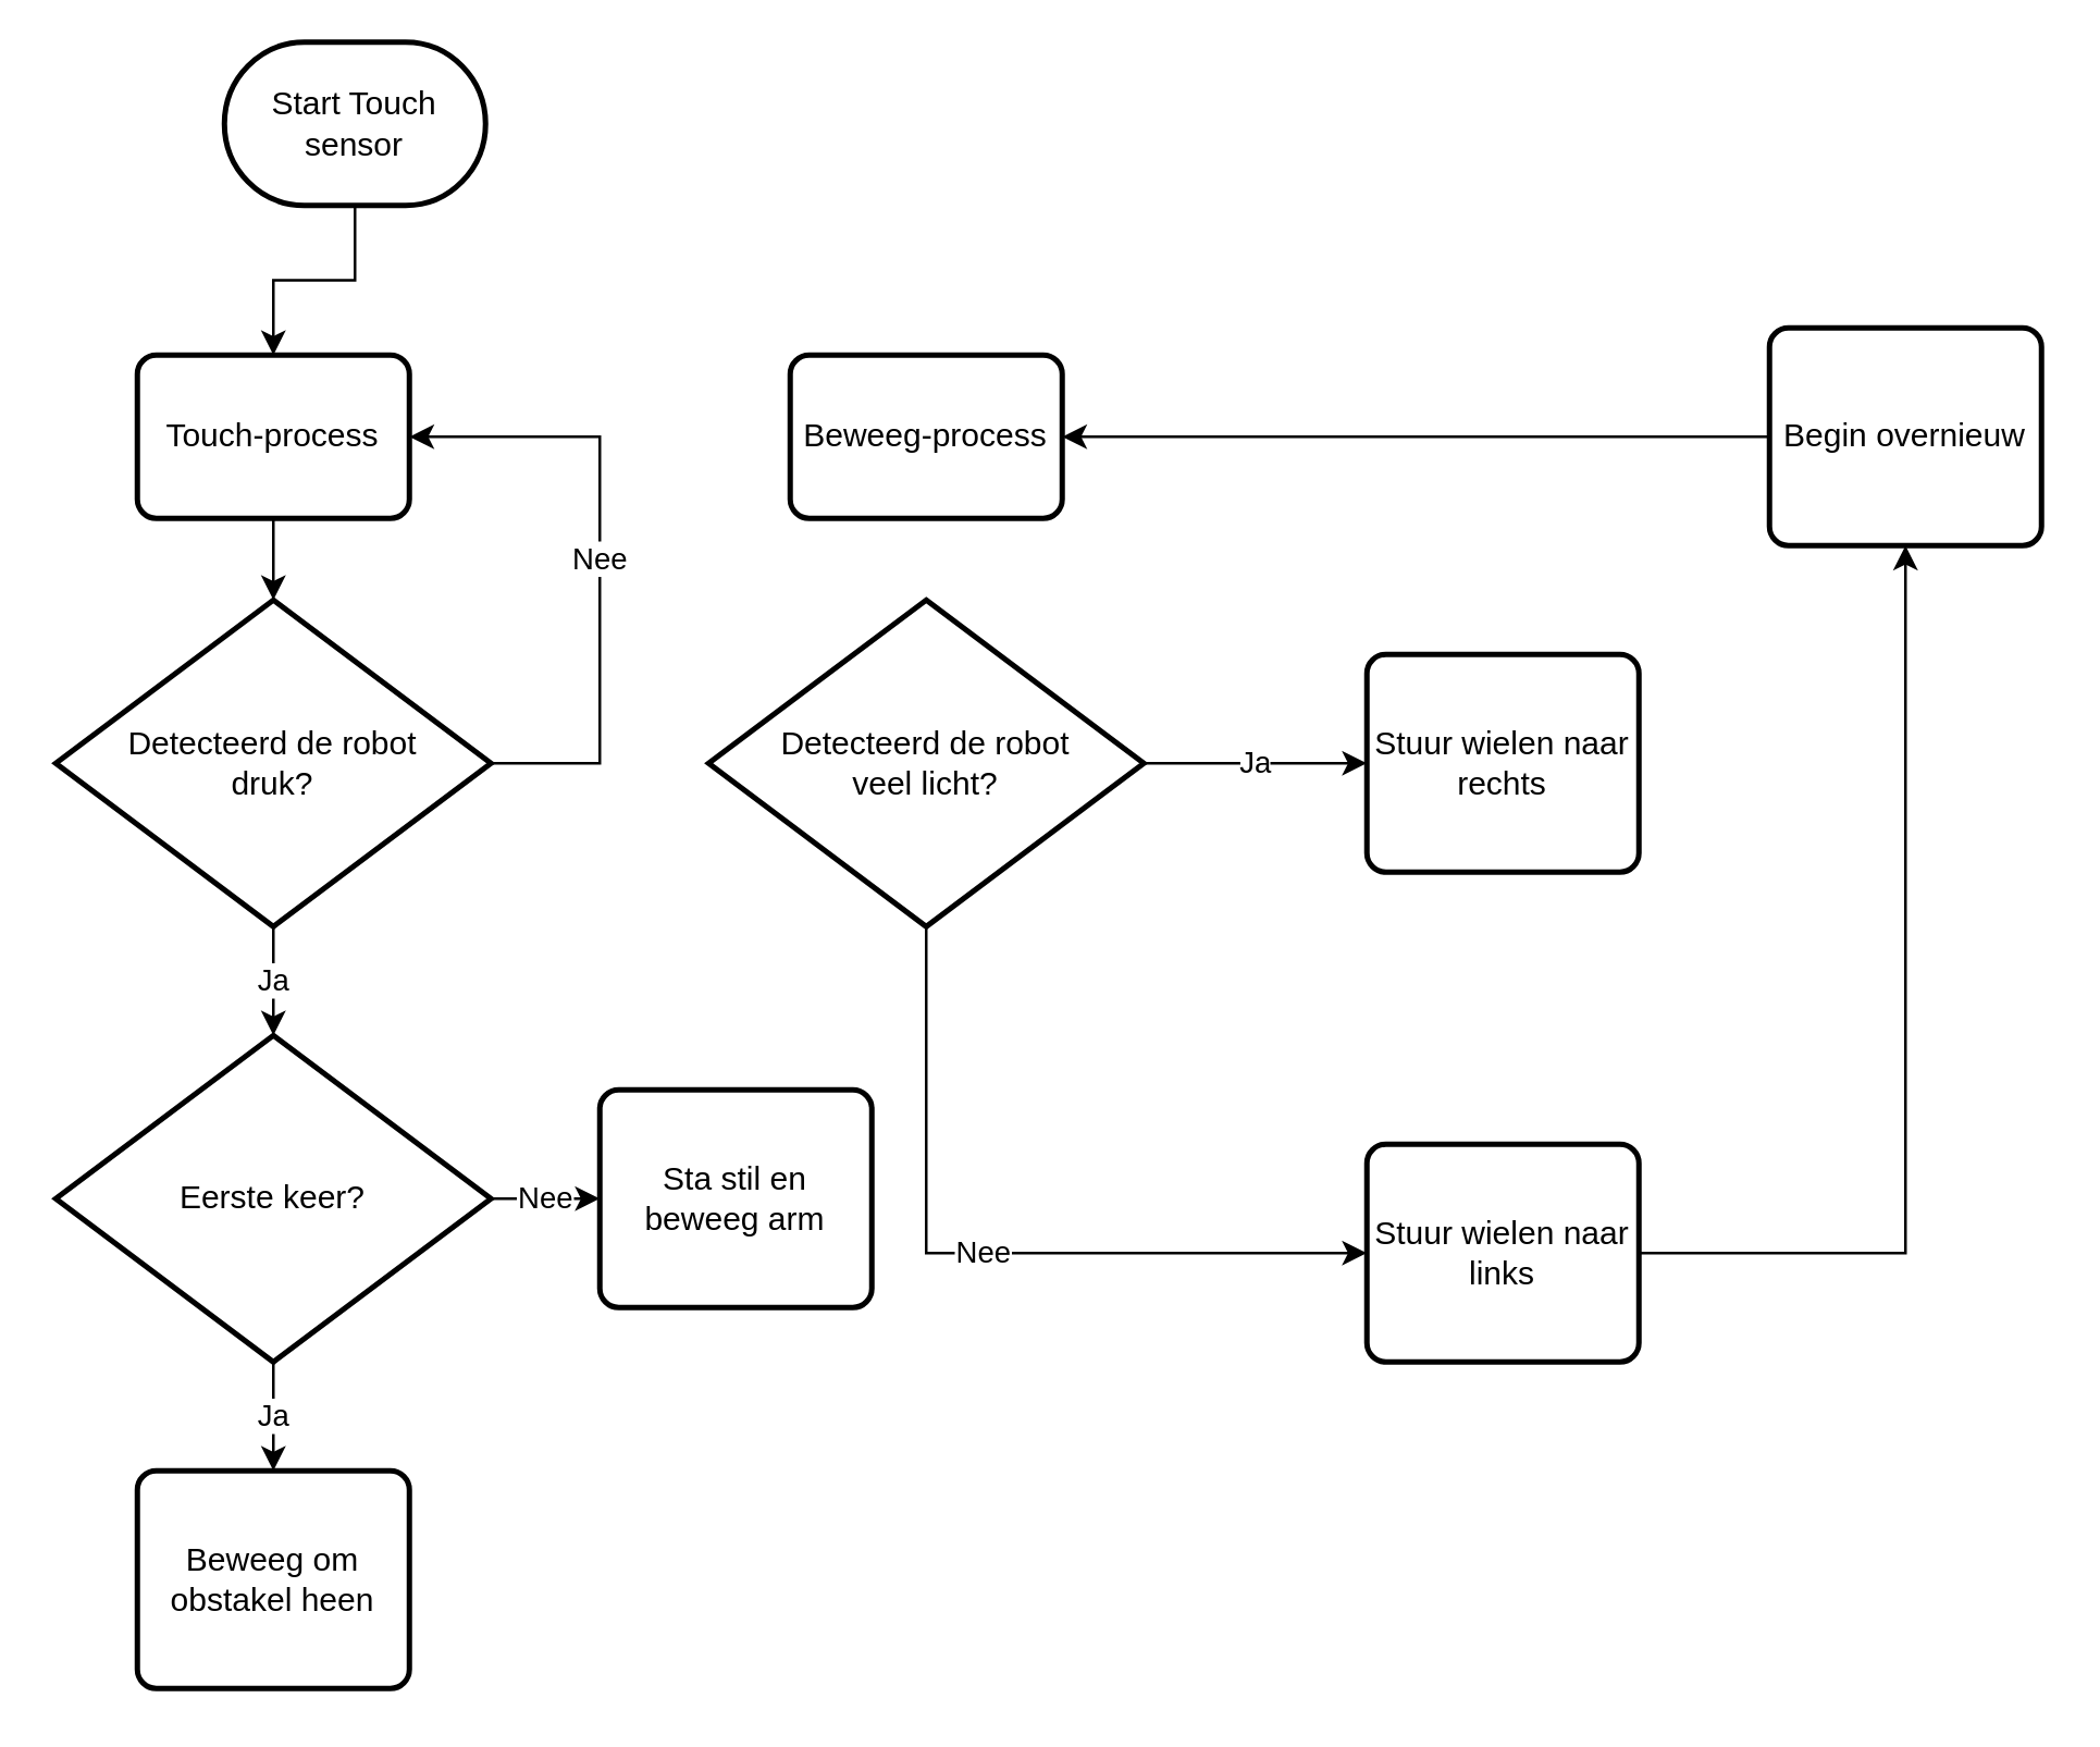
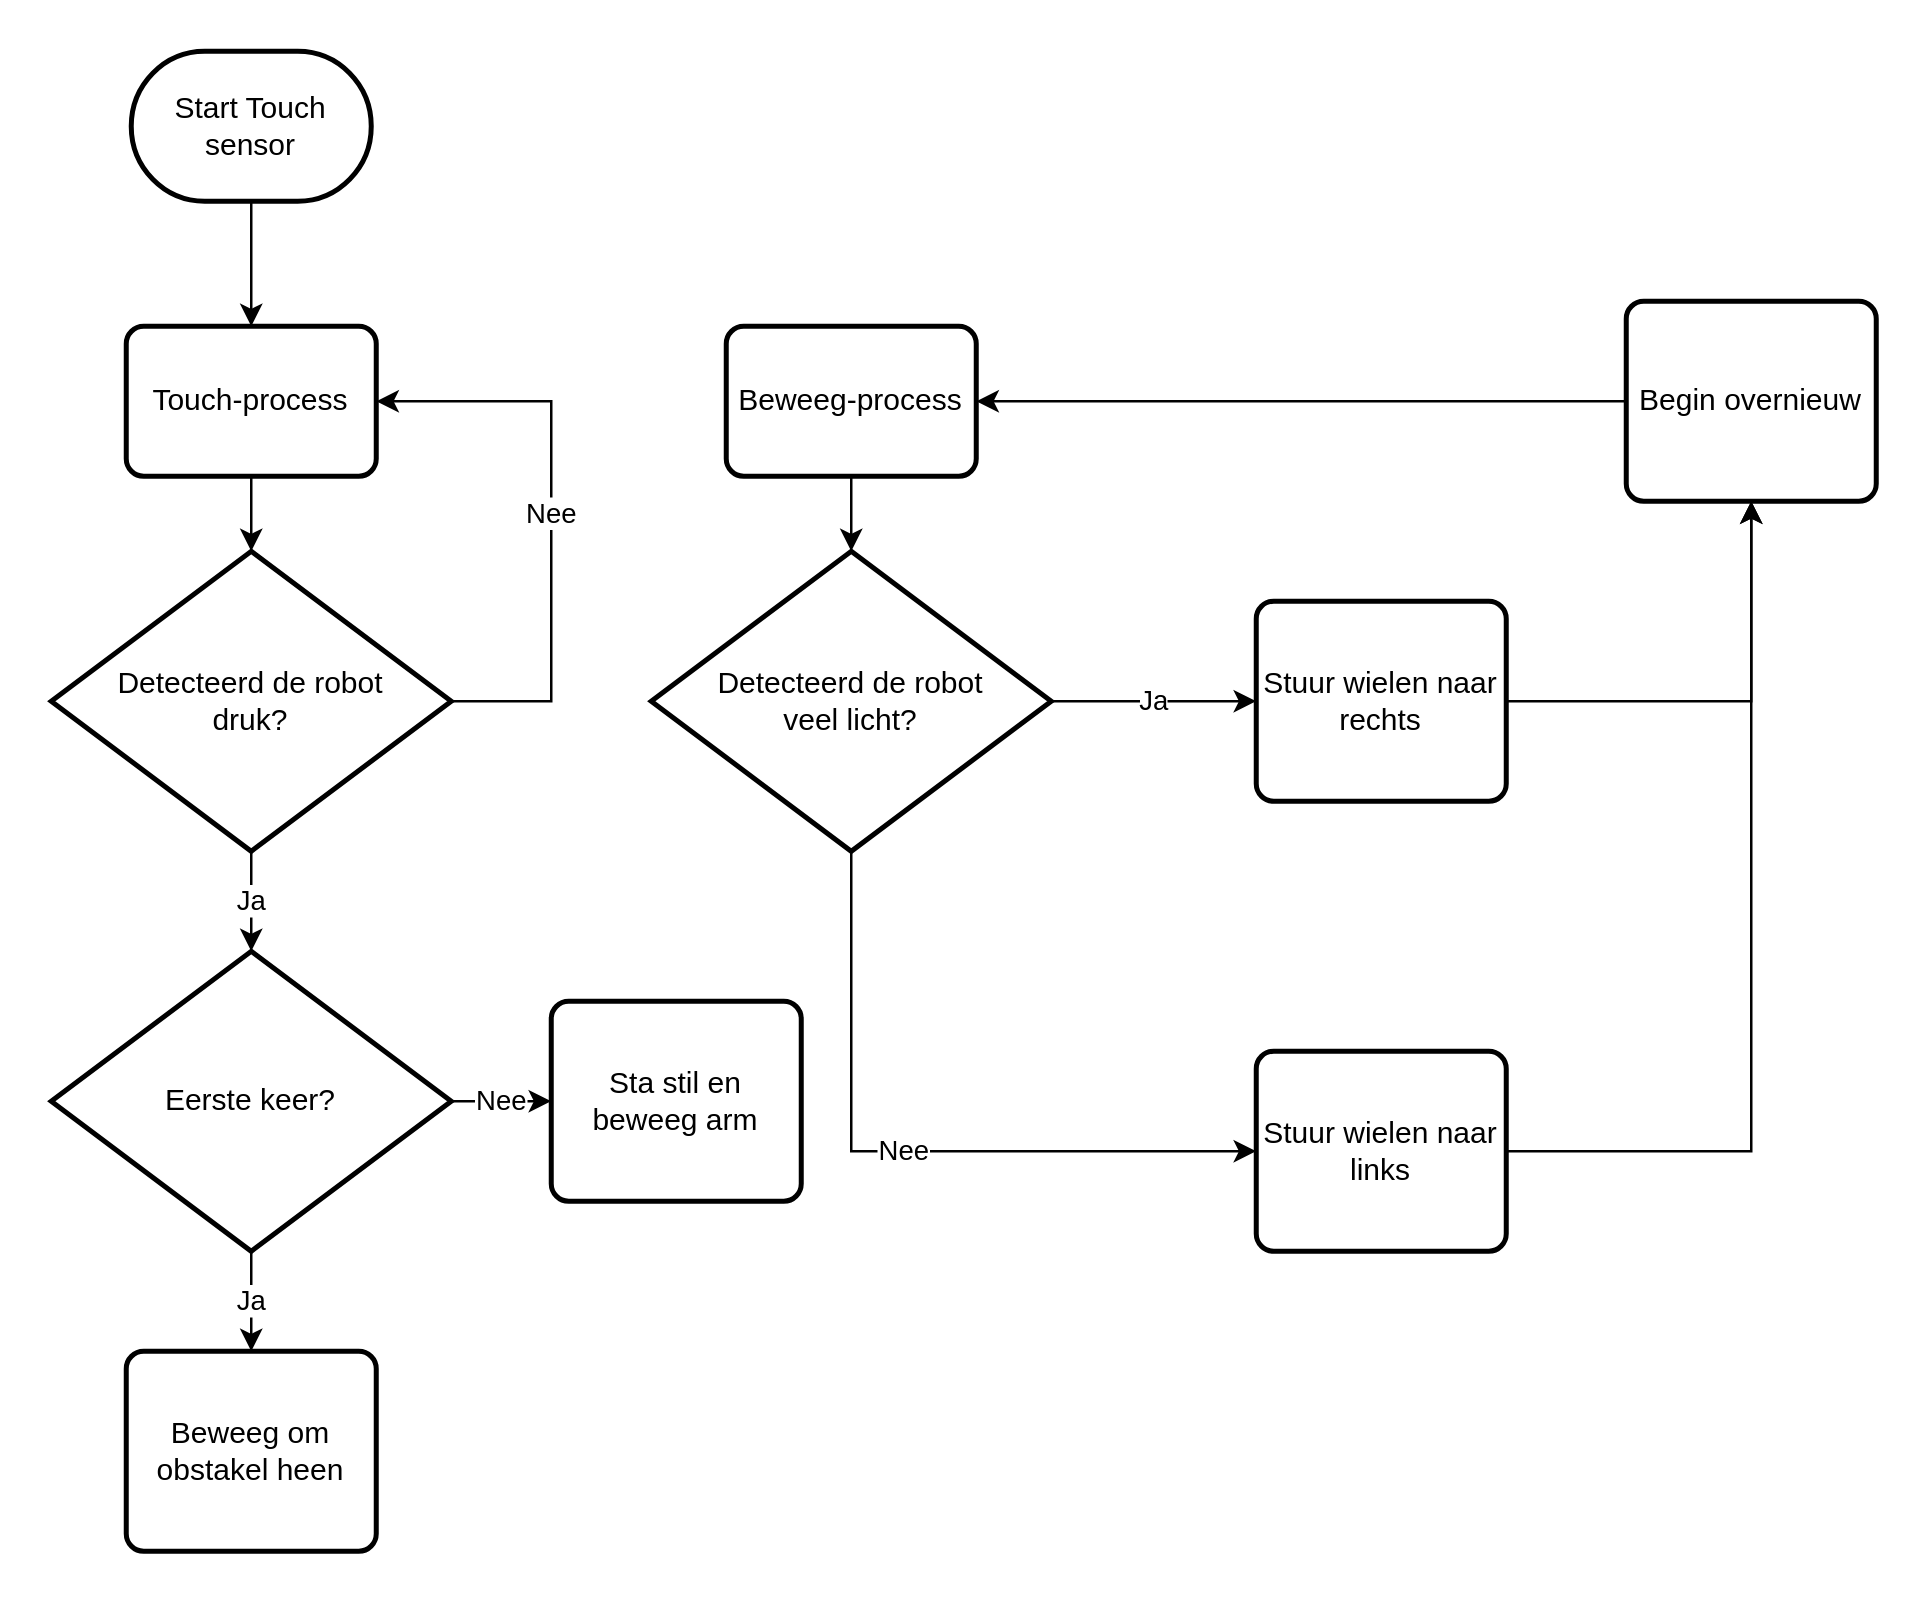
- <mxCell id="14" value="Start Touch sensor" style="strokeWidth=2;html=1;shape=mxgraph.flowchart.terminator;whiteSpace=wrap;" parent="1" vertex="1"><mxGeometry x="82" y="15" width="96" height="60" as="geometry" /></mxCell>
+ <mxCell id="14" value="Start Touch sensor" style="strokeWidth=2;html=1;shape=mxgraph.flowchart.terminator;whiteSpace=wrap;" parent="1" vertex="1"><mxGeometry x="52" y="20" width="96" height="60" as="geometry" /></mxCell>
+ <mxCell id="11" style="edgeStyle=orthogonalEdgeStyle;rounded=0;orthogonalLoop=1;jettySize=auto;html=1;exitX=0.5;exitY=1;exitDx=0;exitDy=0;entryX=0.5;entryY=0;entryDx=0;entryDy=0;entryPerimeter=0;" parent="1" source="12" target="4" edge="1"><mxGeometry relative="1" as="geometry" /></mxCell>
+ <mxCell id="5" style="edgeStyle=orthogonalEdgeStyle;rounded=0;orthogonalLoop=1;jettySize=auto;html=1;entryX=0.5;entryY=1;entryDx=0;entryDy=0;" parent="1" source="6" target="8" edge="1"><mxGeometry relative="1" as="geometry" /></mxCell>
